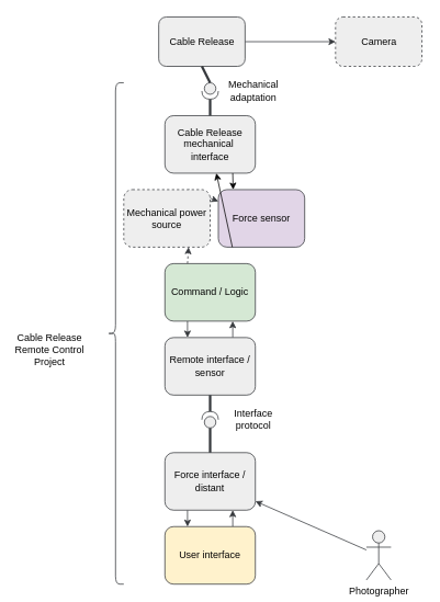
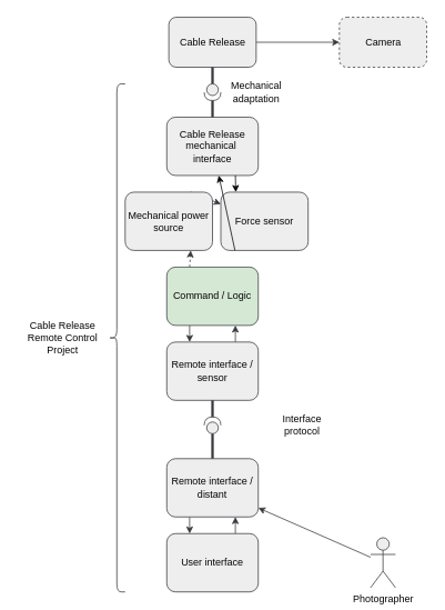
- <mxCell id="3" value="Cable Release" style="rounded=1;whiteSpace=wrap;html=1;strokeColor=#36393d;fillColor=#eeeeee;fontColor=#050505;" parent="1" vertex="1"><mxGeometry x="192.5" y="20" width="105" height="60" as="geometry" /></mxCell>
+ <mxCell id="3" value="Cable Release" style="rounded=1;whiteSpace=wrap;html=1;strokeColor=#36393d;fillColor=#eeeeee;fontColor=#050505;" parent="1" vertex="1"><mxGeometry x="202.5" y="20" width="105" height="60" as="geometry" /></mxCell>
- <mxCell id="14" value="Mechanical power source" style="rounded=1;whiteSpace=wrap;html=1;strokeColor=#36393d;fillColor=#eeeeee;fontColor=#050505;dashed=1;" parent="1" vertex="1"><mxGeometry x="150" y="230" width="105" height="70" as="geometry" /></mxCell>
+ <mxCell id="14" value="Mechanical power source" style="rounded=1;whiteSpace=wrap;html=1;strokeColor=#36393d;fillColor=#eeeeee;fontColor=#050505;" parent="1" vertex="1"><mxGeometry x="150" y="230" width="105" height="70" as="geometry" /></mxCell>
- <mxCell id="29" value="Force sensor" style="rounded=1;whiteSpace=wrap;html=1;strokeColor=#36393d;fillColor=#e1d5e7;fontColor=#050505;" vertex="1" parent="1"><mxGeometry x="265" y="230" width="105" height="70" as="geometry" /></mxCell>
+ <mxCell id="29" value="Force sensor" style="rounded=1;whiteSpace=wrap;html=1;strokeColor=#36393d;fillColor=#eeeeee;fontColor=#050505;" vertex="1" parent="1"><mxGeometry x="265" y="230" width="105" height="70" as="geometry" /></mxCell>
- <mxCell id="28" value="Cable Release Remote Control Project" style="text;html=1;strokeColor=none;fillColor=none;align=center;verticalAlign=middle;whiteSpace=wrap;rounded=0;fontColor=#050505;" parent="1" vertex="1"><mxGeometry x="5" y="395" width="110" height="60" as="geometry" /></mxCell>
+ <mxCell id="28" value="Cable Release Remote Control Project" style="text;html=1;strokeColor=none;fillColor=none;align=center;verticalAlign=middle;whiteSpace=wrap;rounded=0;fontColor=#050505;" parent="1" vertex="1"><mxGeometry x="20" y="375" width="110" height="60" as="geometry" /></mxCell>
- <mxCell id="25" value="Interface protocol" style="text;html=1;strokeColor=none;fillColor=none;align=center;verticalAlign=middle;whiteSpace=wrap;rounded=0;fontColor=#050505;" parent="1" vertex="1"><mxGeometry x="277.5" y="495" width="60" height="30" as="geometry" /></mxCell>
+ <mxCell id="25" value="Interface protocol" style="text;html=1;strokeColor=none;fillColor=none;align=center;verticalAlign=middle;whiteSpace=wrap;rounded=0;fontColor=#050505;" parent="1" vertex="1"><mxGeometry x="332.5" y="495" width="60" height="30" as="geometry" /></mxCell>
- <mxCell id="16" value="Force interface / distant" style="rounded=1;whiteSpace=wrap;html=1;strokeColor=#36393d;fillColor=#eeeeee;fontColor=#050505;" parent="1" vertex="1"><mxGeometry x="200" y="550" width="110" height="70" as="geometry" /></mxCell>
+ <mxCell id="16" value="Remote interface / distant" style="rounded=1;whiteSpace=wrap;html=1;strokeColor=#36393d;fillColor=#eeeeee;fontColor=#050505;" parent="1" vertex="1"><mxGeometry x="200" y="550" width="110" height="70" as="geometry" /></mxCell>
- <mxCell id="20" value="User interface" style="rounded=1;whiteSpace=wrap;html=1;strokeColor=#36393d;fillColor=#fff2cc;fontColor=#050505;" parent="1" vertex="1"><mxGeometry x="200" y="640" width="110" height="70" as="geometry" /></mxCell>
+ <mxCell id="20" value="User interface" style="rounded=1;whiteSpace=wrap;html=1;strokeColor=#36393d;fillColor=#eeeeee;fontColor=#050505;" parent="1" vertex="1"><mxGeometry x="200" y="640" width="110" height="70" as="geometry" /></mxCell>
